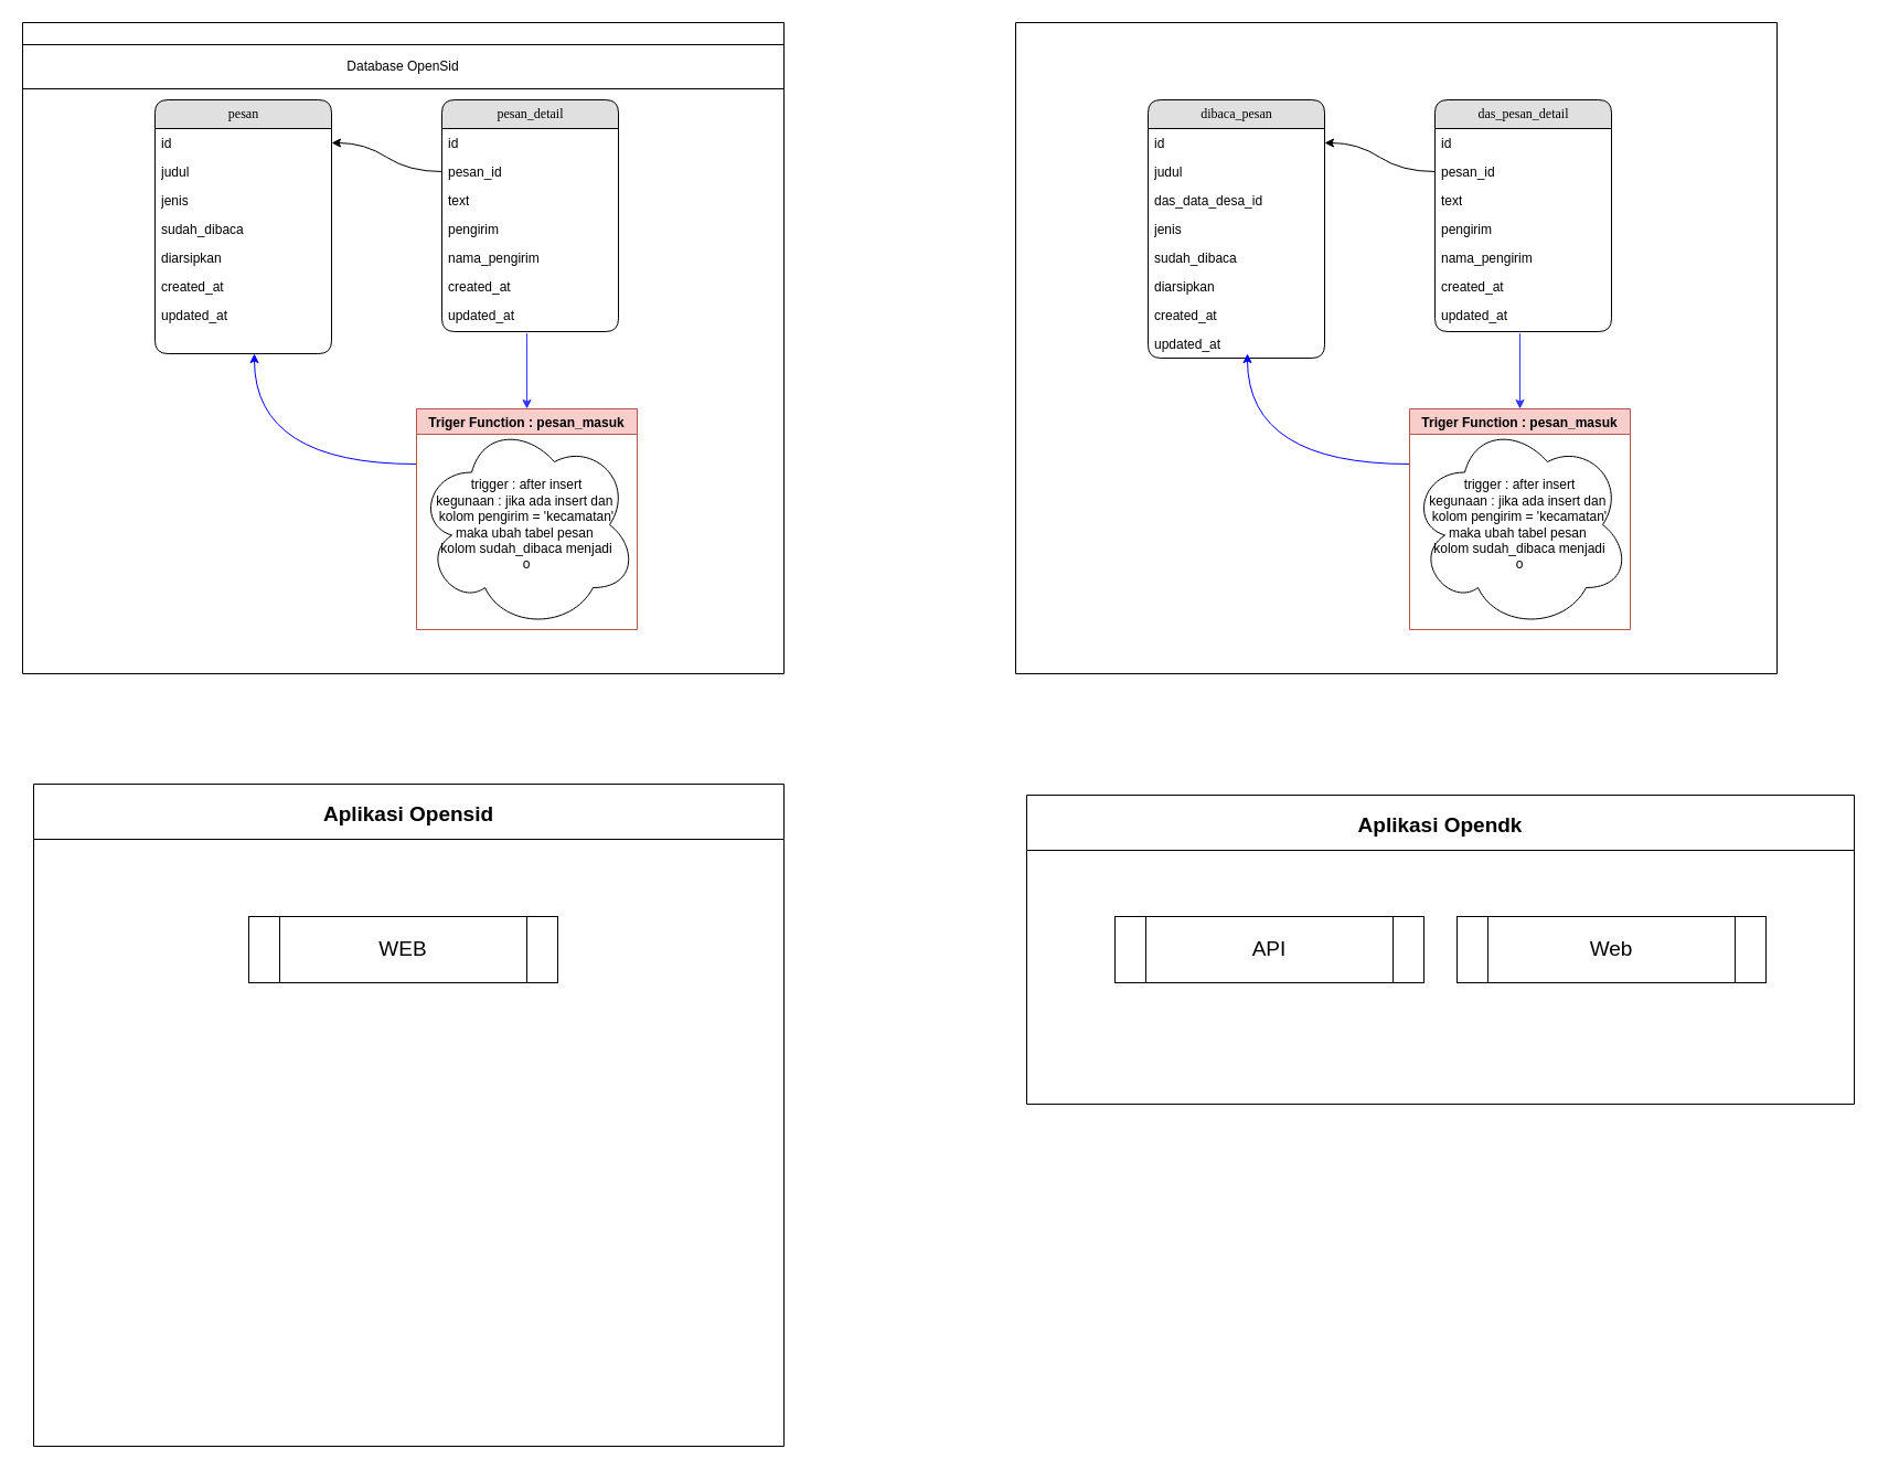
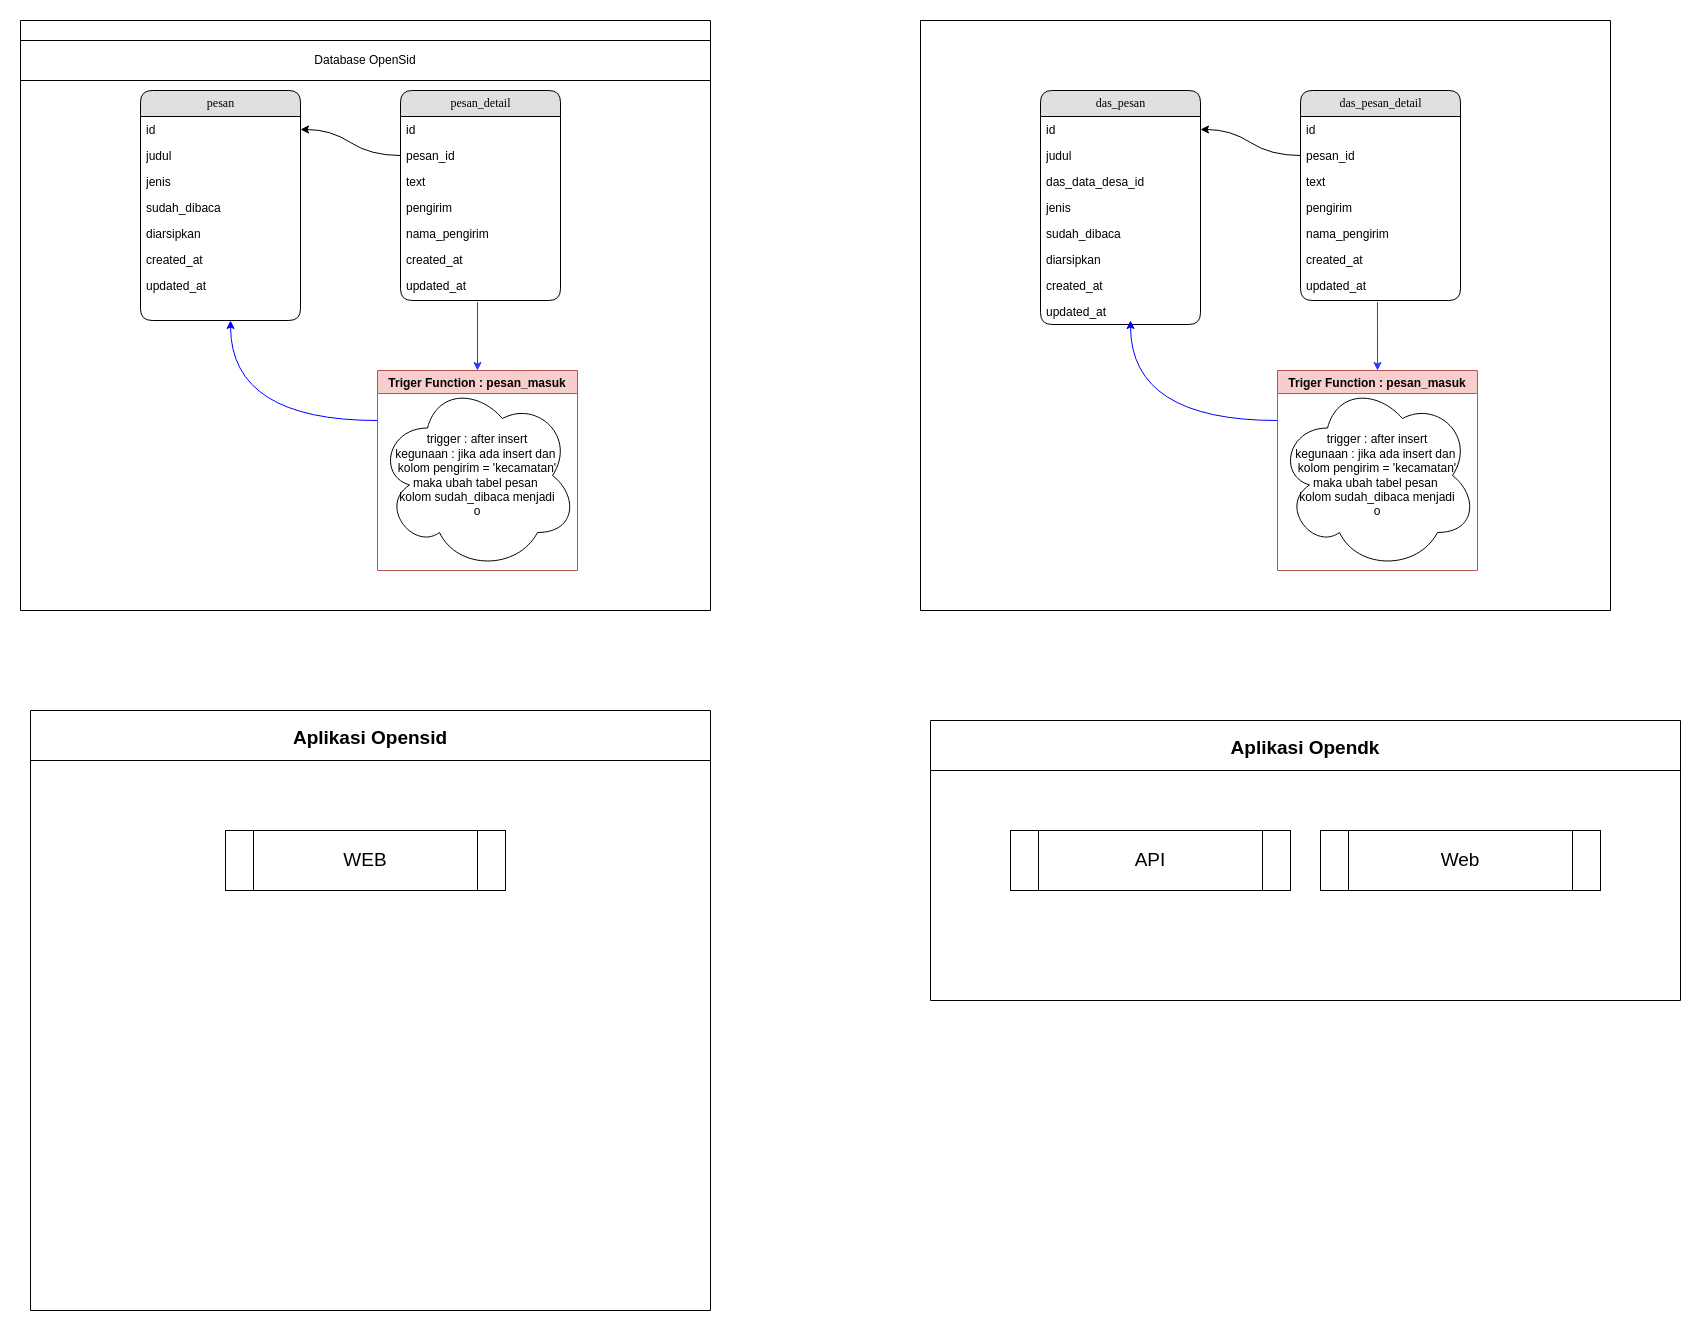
- <mxCell id="26" value="dibaca_pesan" style="swimlane;html=1;fontStyle=0;childLayout=stackLayout;horizontal=1;startSize=26;fillColor=#e0e0e0;horizontalStack=0;resizeParent=1;resizeLast=0;collapsible=1;marginBottom=0;swimlaneFillColor=#ffffff;align=center;rounded=1;shadow=0;comic=0;labelBackgroundColor=none;strokeWidth=1;fontFamily=Verdana;fontSize=12" parent="25" vertex="1"><mxGeometry x="120" y="70" width="160" height="234" as="geometry" /></mxCell>
+ <mxCell id="26" value="das_pesan" style="swimlane;html=1;fontStyle=0;childLayout=stackLayout;horizontal=1;startSize=26;fillColor=#e0e0e0;horizontalStack=0;resizeParent=1;resizeLast=0;collapsible=1;marginBottom=0;swimlaneFillColor=#ffffff;align=center;rounded=1;shadow=0;comic=0;labelBackgroundColor=none;strokeWidth=1;fontFamily=Verdana;fontSize=12" parent="25" vertex="1"><mxGeometry x="120" y="70" width="160" height="234" as="geometry" /></mxCell>
